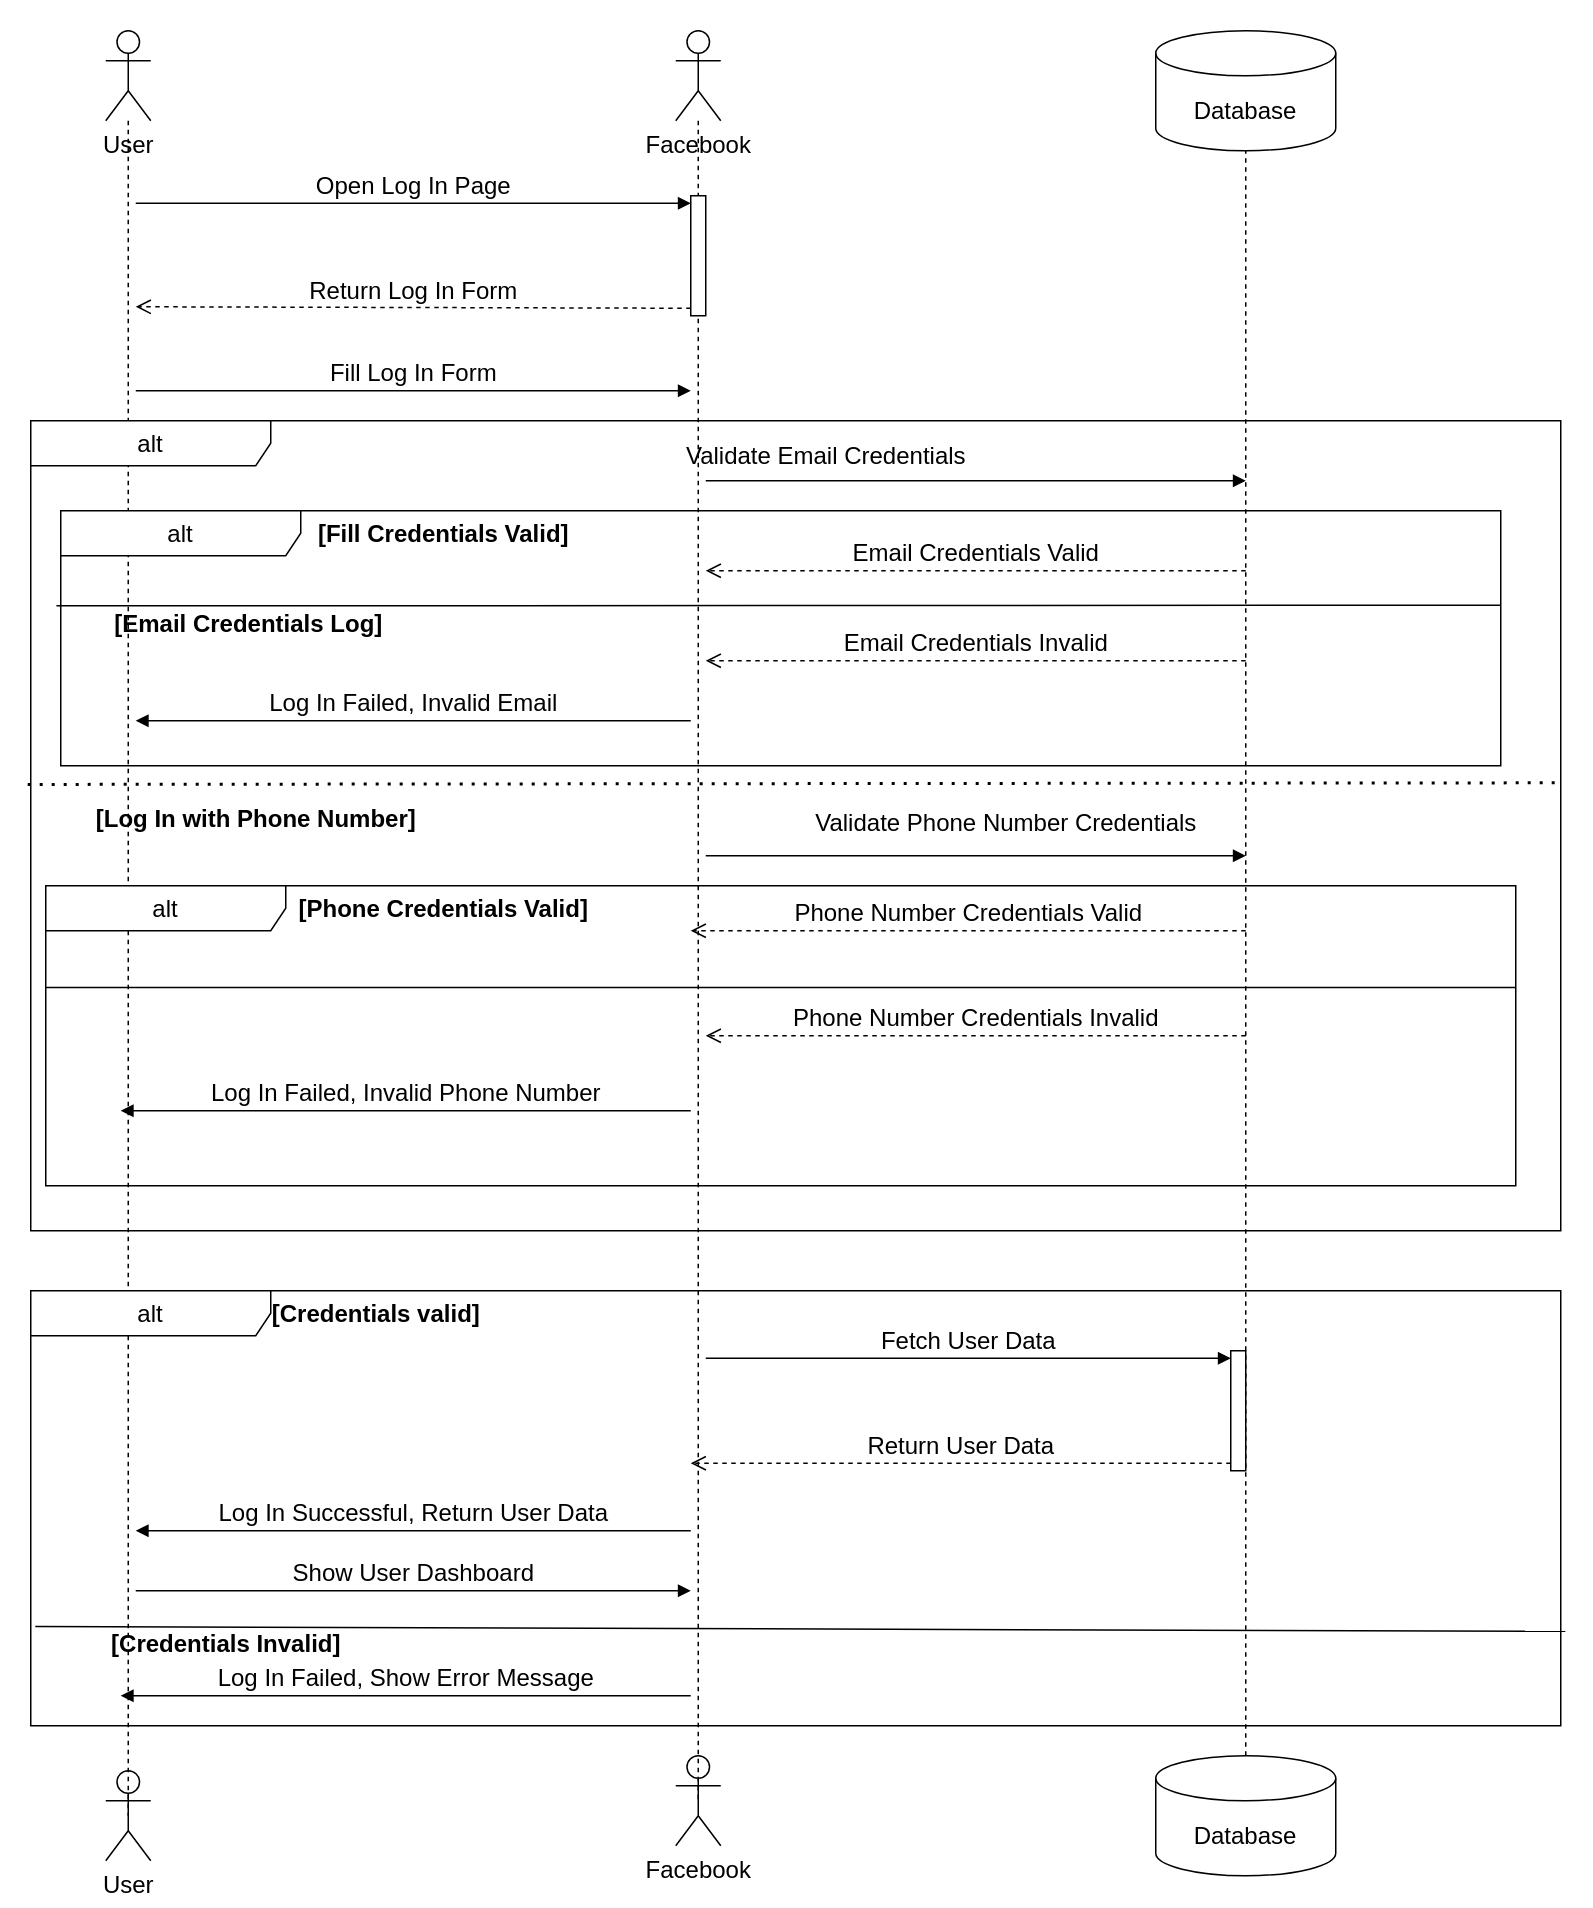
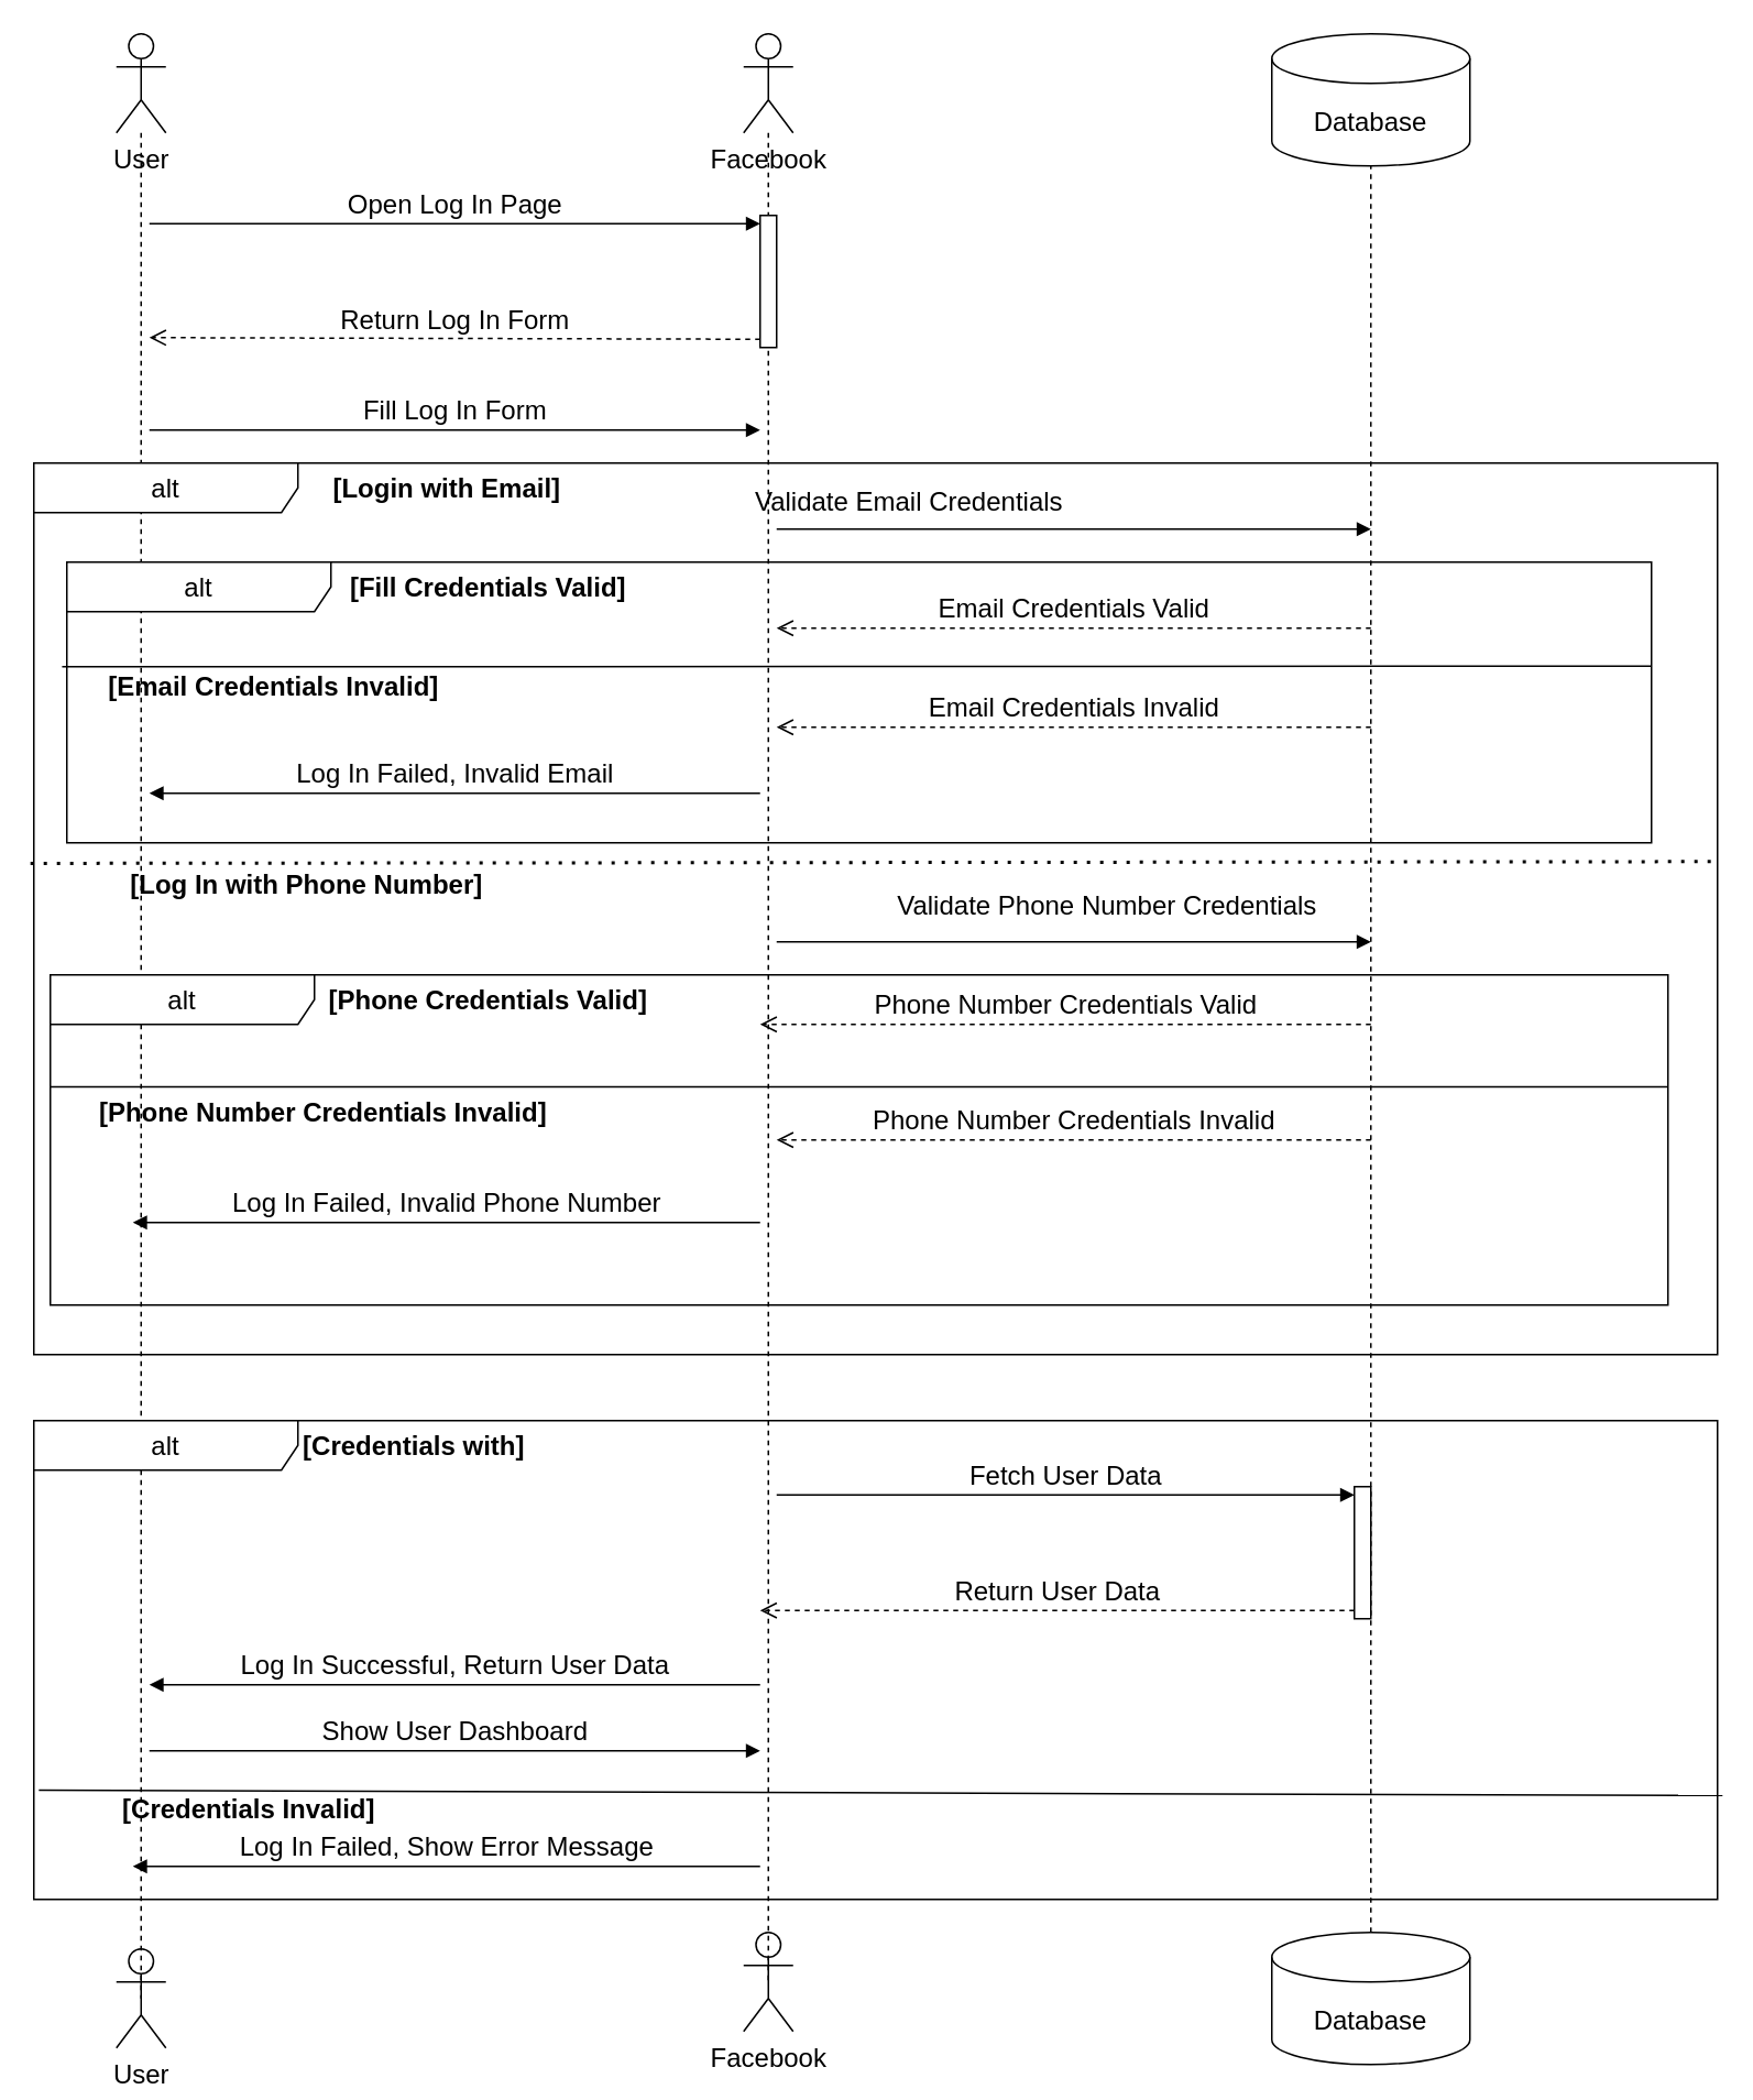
+ <mxCell id="16" value="&lt;b style=&quot;font-size: 16px;&quot;&gt;[Login with Email]&lt;/b&gt;" style="text;html=1;align=center;verticalAlign=middle;resizable=0;points=[];autosize=1;strokeColor=none;fillColor=none;fontSize=16;" vertex="1" parent="15"><mxGeometry x="170" width="160" height="30" as="geometry" /></mxCell>
- <mxCell id="19" value="&lt;b style=&quot;font-size: 16px;&quot;&gt;[Email Credentials Log]&lt;/b&gt;" style="text;html=1;align=center;verticalAlign=middle;resizable=0;points=[];autosize=1;strokeColor=none;fillColor=none;fontSize=16;" vertex="1" parent="17"><mxGeometry x="15" y="60" width="220" height="30" as="geometry" /></mxCell>
+ <mxCell id="19" value="&lt;b style=&quot;font-size: 16px;&quot;&gt;[Email Credentials Invalid]&lt;/b&gt;" style="text;html=1;align=center;verticalAlign=middle;resizable=0;points=[];autosize=1;strokeColor=none;fillColor=none;fontSize=16;" vertex="1" parent="17"><mxGeometry x="15" y="60" width="220" height="30" as="geometry" /></mxCell>
- <mxCell id="23" value="&lt;b style=&quot;font-size: 16px;&quot;&gt;[Log In with Phone Number]&lt;/b&gt;" style="text;html=1;align=center;verticalAlign=middle;resizable=0;points=[];autosize=1;strokeColor=none;fillColor=none;fontSize=16;" vertex="1" parent="15"><mxGeometry x="30" y="250" width="240" height="30" as="geometry" /></mxCell>
+ <mxCell id="23" value="&lt;b style=&quot;font-size: 16px;&quot;&gt;[Log In with Phone Number]&lt;/b&gt;" style="text;html=1;align=center;verticalAlign=middle;resizable=0;points=[];autosize=1;strokeColor=none;fillColor=none;fontSize=16;" vertex="1" parent="15"><mxGeometry x="45" y="240" width="240" height="30" as="geometry" /></mxCell>
+ <mxCell id="27" value="&lt;b style=&quot;font-size: 16px;&quot;&gt;[Phone Number Credentials Invalid]&lt;/b&gt;" style="text;html=1;align=center;verticalAlign=middle;resizable=0;points=[];autosize=1;strokeColor=none;fillColor=none;fontSize=16;" vertex="1" parent="25"><mxGeometry x="20" y="68" width="290" height="30" as="geometry" /></mxCell>
- <mxCell id="34" value="&lt;b style=&quot;font-size: 16px;&quot;&gt;[Credentials valid]&lt;/b&gt;" style="text;html=1;align=center;verticalAlign=middle;resizable=0;points=[];autosize=1;strokeColor=none;fillColor=none;fontSize=16;" vertex="1" parent="33"><mxGeometry x="150" width="160" height="30" as="geometry" /></mxCell>
+ <mxCell id="34" value="&lt;b style=&quot;font-size: 16px;&quot;&gt;[Credentials with]&lt;/b&gt;" style="text;html=1;align=center;verticalAlign=middle;resizable=0;points=[];autosize=1;strokeColor=none;fillColor=none;fontSize=16;" vertex="1" parent="33"><mxGeometry x="150" width="160" height="30" as="geometry" /></mxCell>
